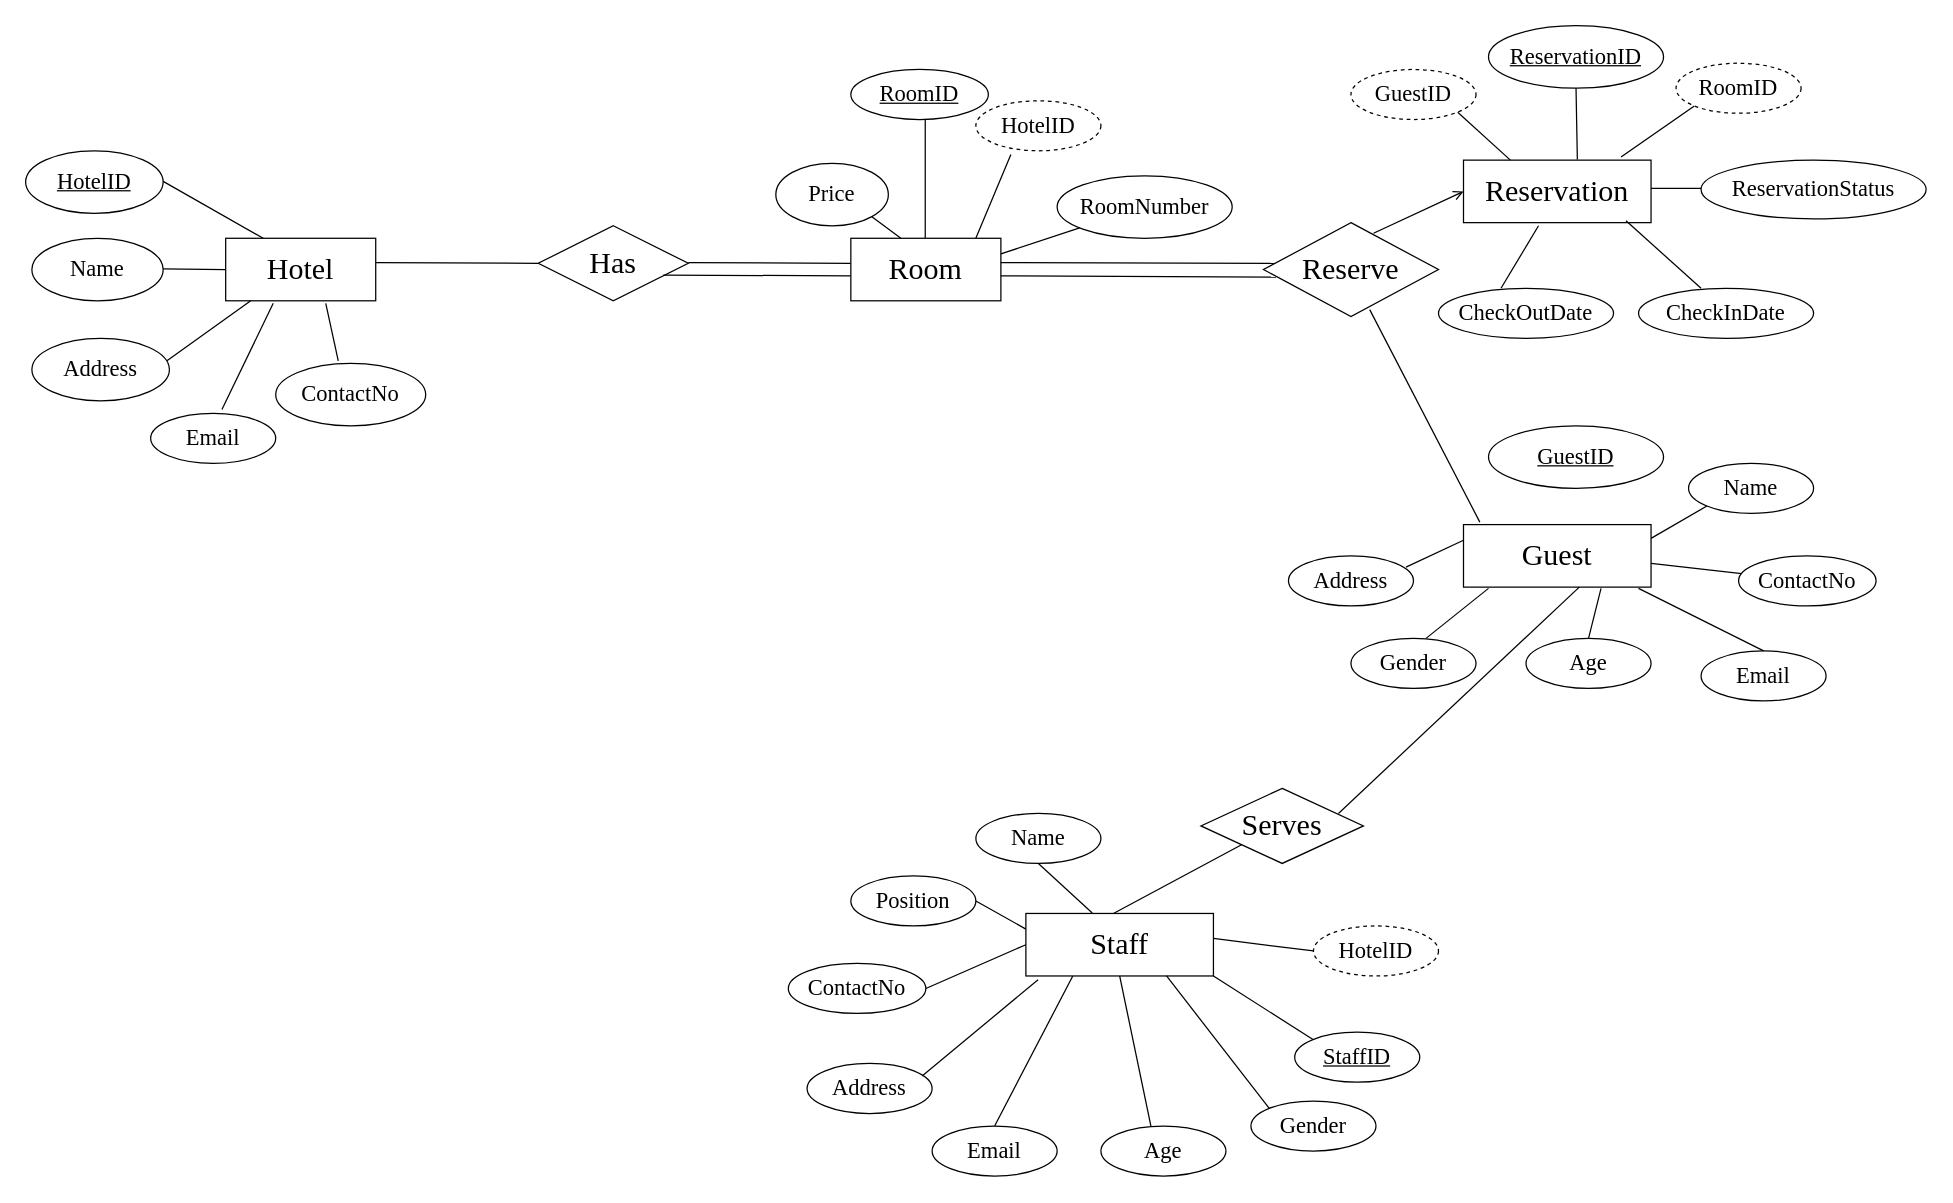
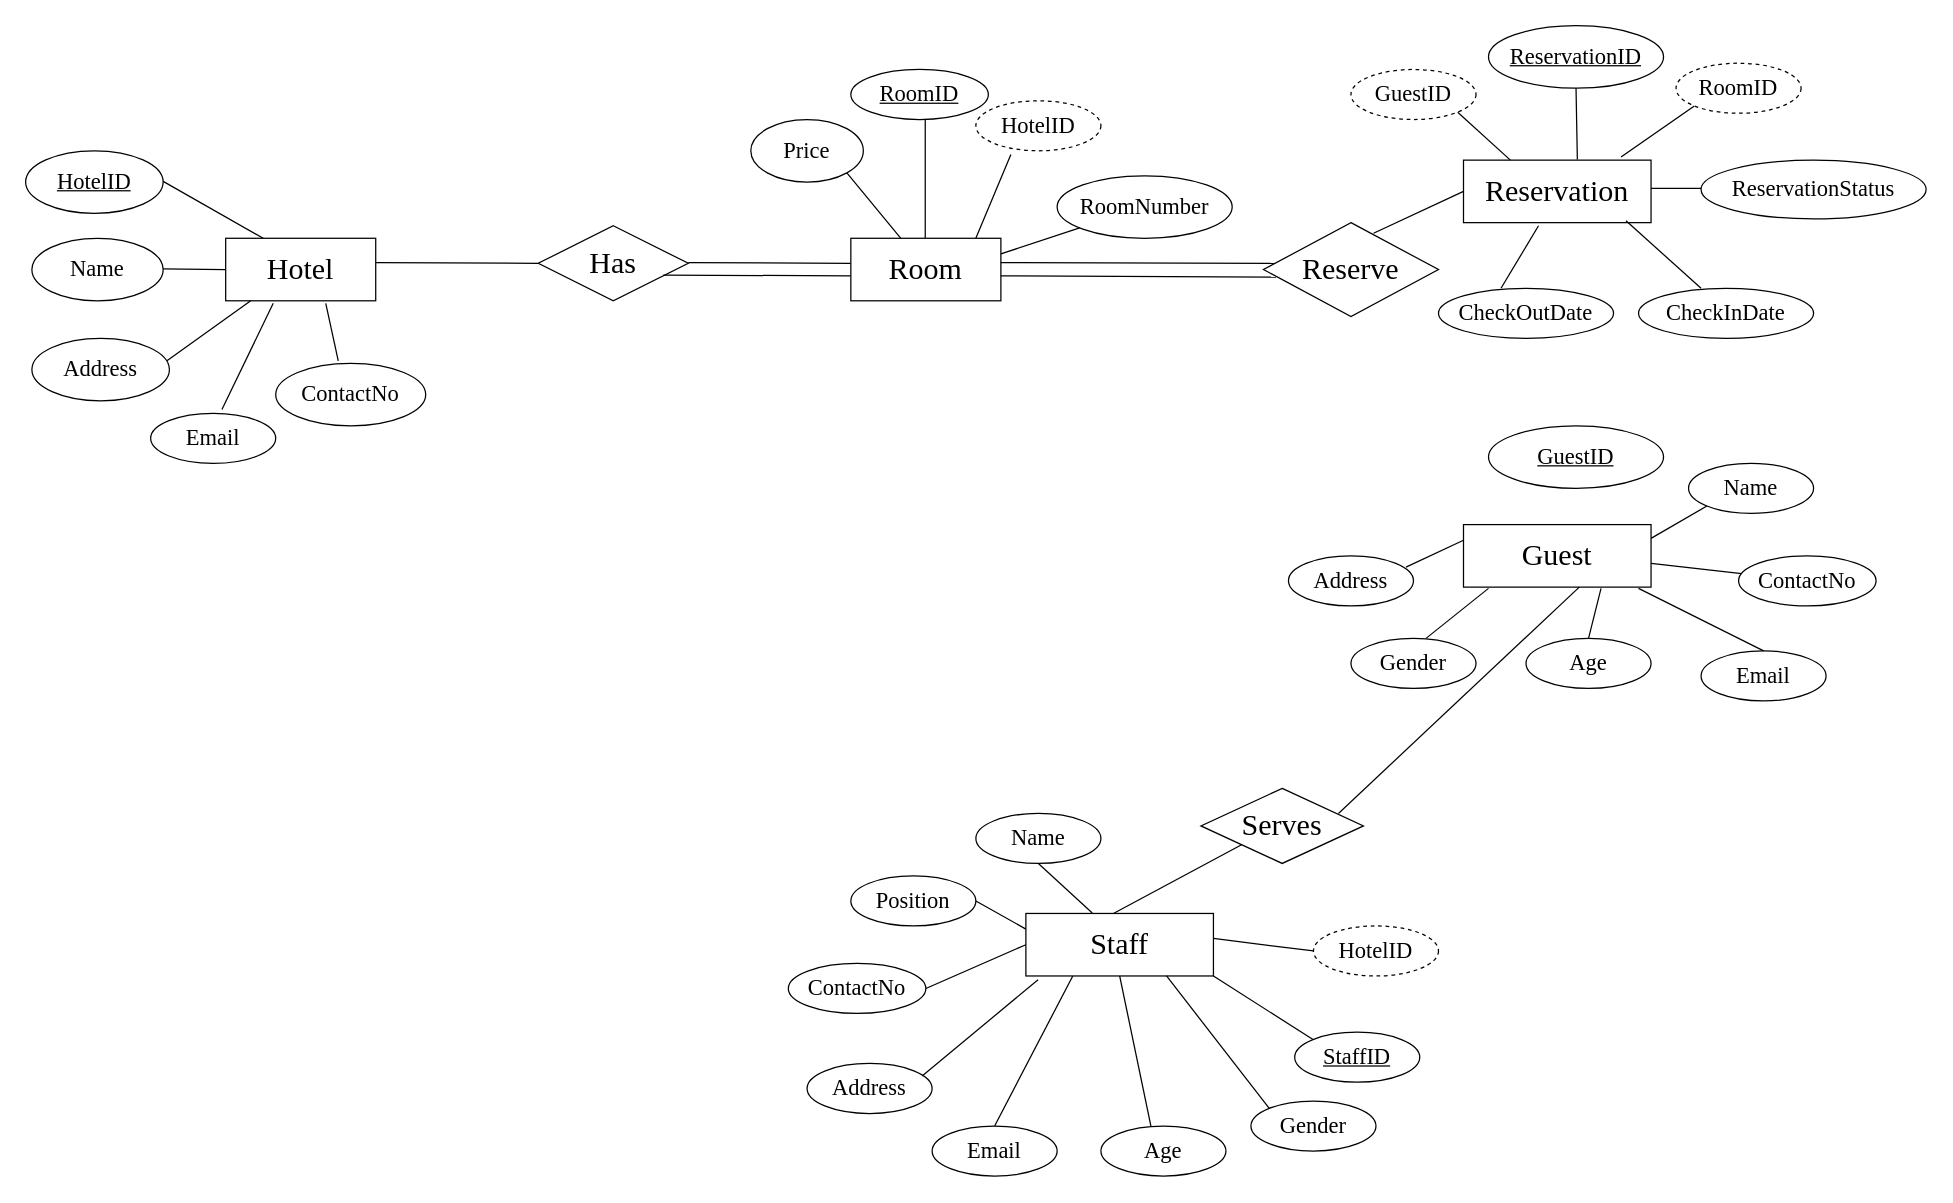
- <mxCell id="20" value="&lt;font face=&quot;Verdana&quot;&gt;&lt;span style=&quot;font-size: 18px;&quot;&gt;Price&lt;/span&gt;&lt;/font&gt;" style="ellipse;whiteSpace=wrap;html=1;align=center;" vertex="1" parent="1"><mxGeometry x="620" y="130" width="90" height="50" as="geometry" /></mxCell>
+ <mxCell id="20" value="&lt;font face=&quot;Verdana&quot;&gt;&lt;span style=&quot;font-size: 18px;&quot;&gt;Price&lt;/span&gt;&lt;/font&gt;" style="ellipse;whiteSpace=wrap;html=1;align=center;" vertex="1" parent="1"><mxGeometry x="600" y="95" width="90" height="50" as="geometry" /></mxCell>
- <mxCell id="36" value="" style="endArrow=open;html=1;rounded=0;entryX=0;entryY=0.5;entryDx=0;entryDy=0;exitX=0.629;exitY=0.113;exitDx=0;exitDy=0;exitPerimeter=0;" edge="1" parent="1" source="28" target="29"><mxGeometry relative="1" as="geometry"><mxPoint x="1090" y="190" as="sourcePoint" /><mxPoint x="1250" y="190" as="targetPoint" /></mxGeometry></mxCell>
+ <mxCell id="36" value="" style="endArrow=none;html=1;rounded=0;entryX=0;entryY=0.5;entryDx=0;entryDy=0;exitX=0.629;exitY=0.113;exitDx=0;exitDy=0;exitPerimeter=0;" edge="1" parent="1" source="28" target="29"><mxGeometry relative="1" as="geometry"><mxPoint x="1090" y="190" as="sourcePoint" /><mxPoint x="1250" y="190" as="targetPoint" /></mxGeometry></mxCell>
- <mxCell id="44" value="" style="endArrow=none;html=1;rounded=0;entryX=0.087;entryY=-0.04;entryDx=0;entryDy=0;entryPerimeter=0;exitX=0.607;exitY=0.927;exitDx=0;exitDy=0;exitPerimeter=0;" edge="1" parent="1" source="28" target="43"><mxGeometry relative="1" as="geometry"><mxPoint x="1096" y="250" as="sourcePoint" /><mxPoint x="1260" y="250" as="targetPoint" /></mxGeometry></mxCell>
